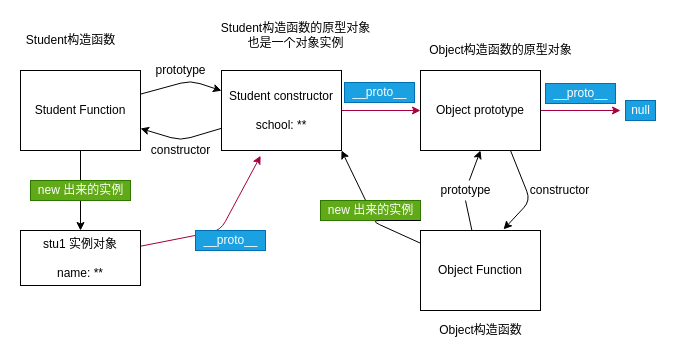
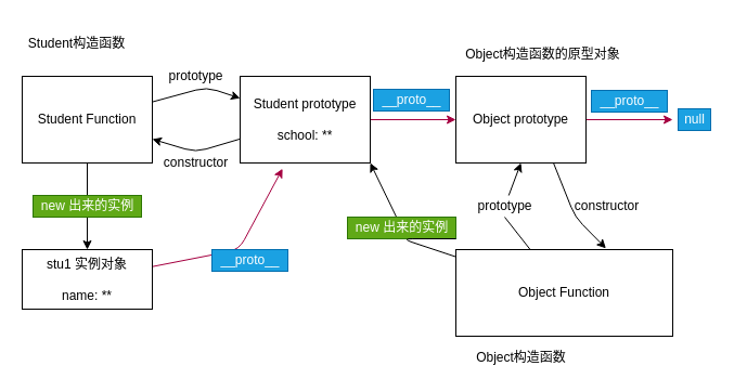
- <mxCell id="20" value="Student构造函数的原型对象&lt;br&gt;也是一个对象实例" style="text;html=1;align=center;verticalAlign=middle;resizable=0;points=[];autosize=1;strokeColor=none;fillColor=none;" vertex="1" parent="1"><mxGeometry x="215" y="20" width="160" height="30" as="geometry" /></mxCell>
- <mxCell id="7" value="Student constructor&lt;br&gt;&lt;br&gt;school: **" style="whiteSpace=wrap;html=1;" vertex="1" parent="1"><mxGeometry x="221" y="70" width="120" height="80" as="geometry" /></mxCell>
+ <mxCell id="7" value="Student prototype&lt;br&gt;&lt;br&gt;school: **" style="whiteSpace=wrap;html=1;" vertex="1" parent="1"><mxGeometry x="221" y="70" width="120" height="80" as="geometry" /></mxCell>
- <mxCell id="15" value="Object Function" style="whiteSpace=wrap;html=1;" vertex="1" parent="1"><mxGeometry x="420" y="230" width="120" height="80" as="geometry" /></mxCell>
+ <mxCell id="15" value="Object Function" style="whiteSpace=wrap;html=1;" vertex="1" parent="1"><mxGeometry x="420" y="230" width="200" height="80" as="geometry" /></mxCell>
